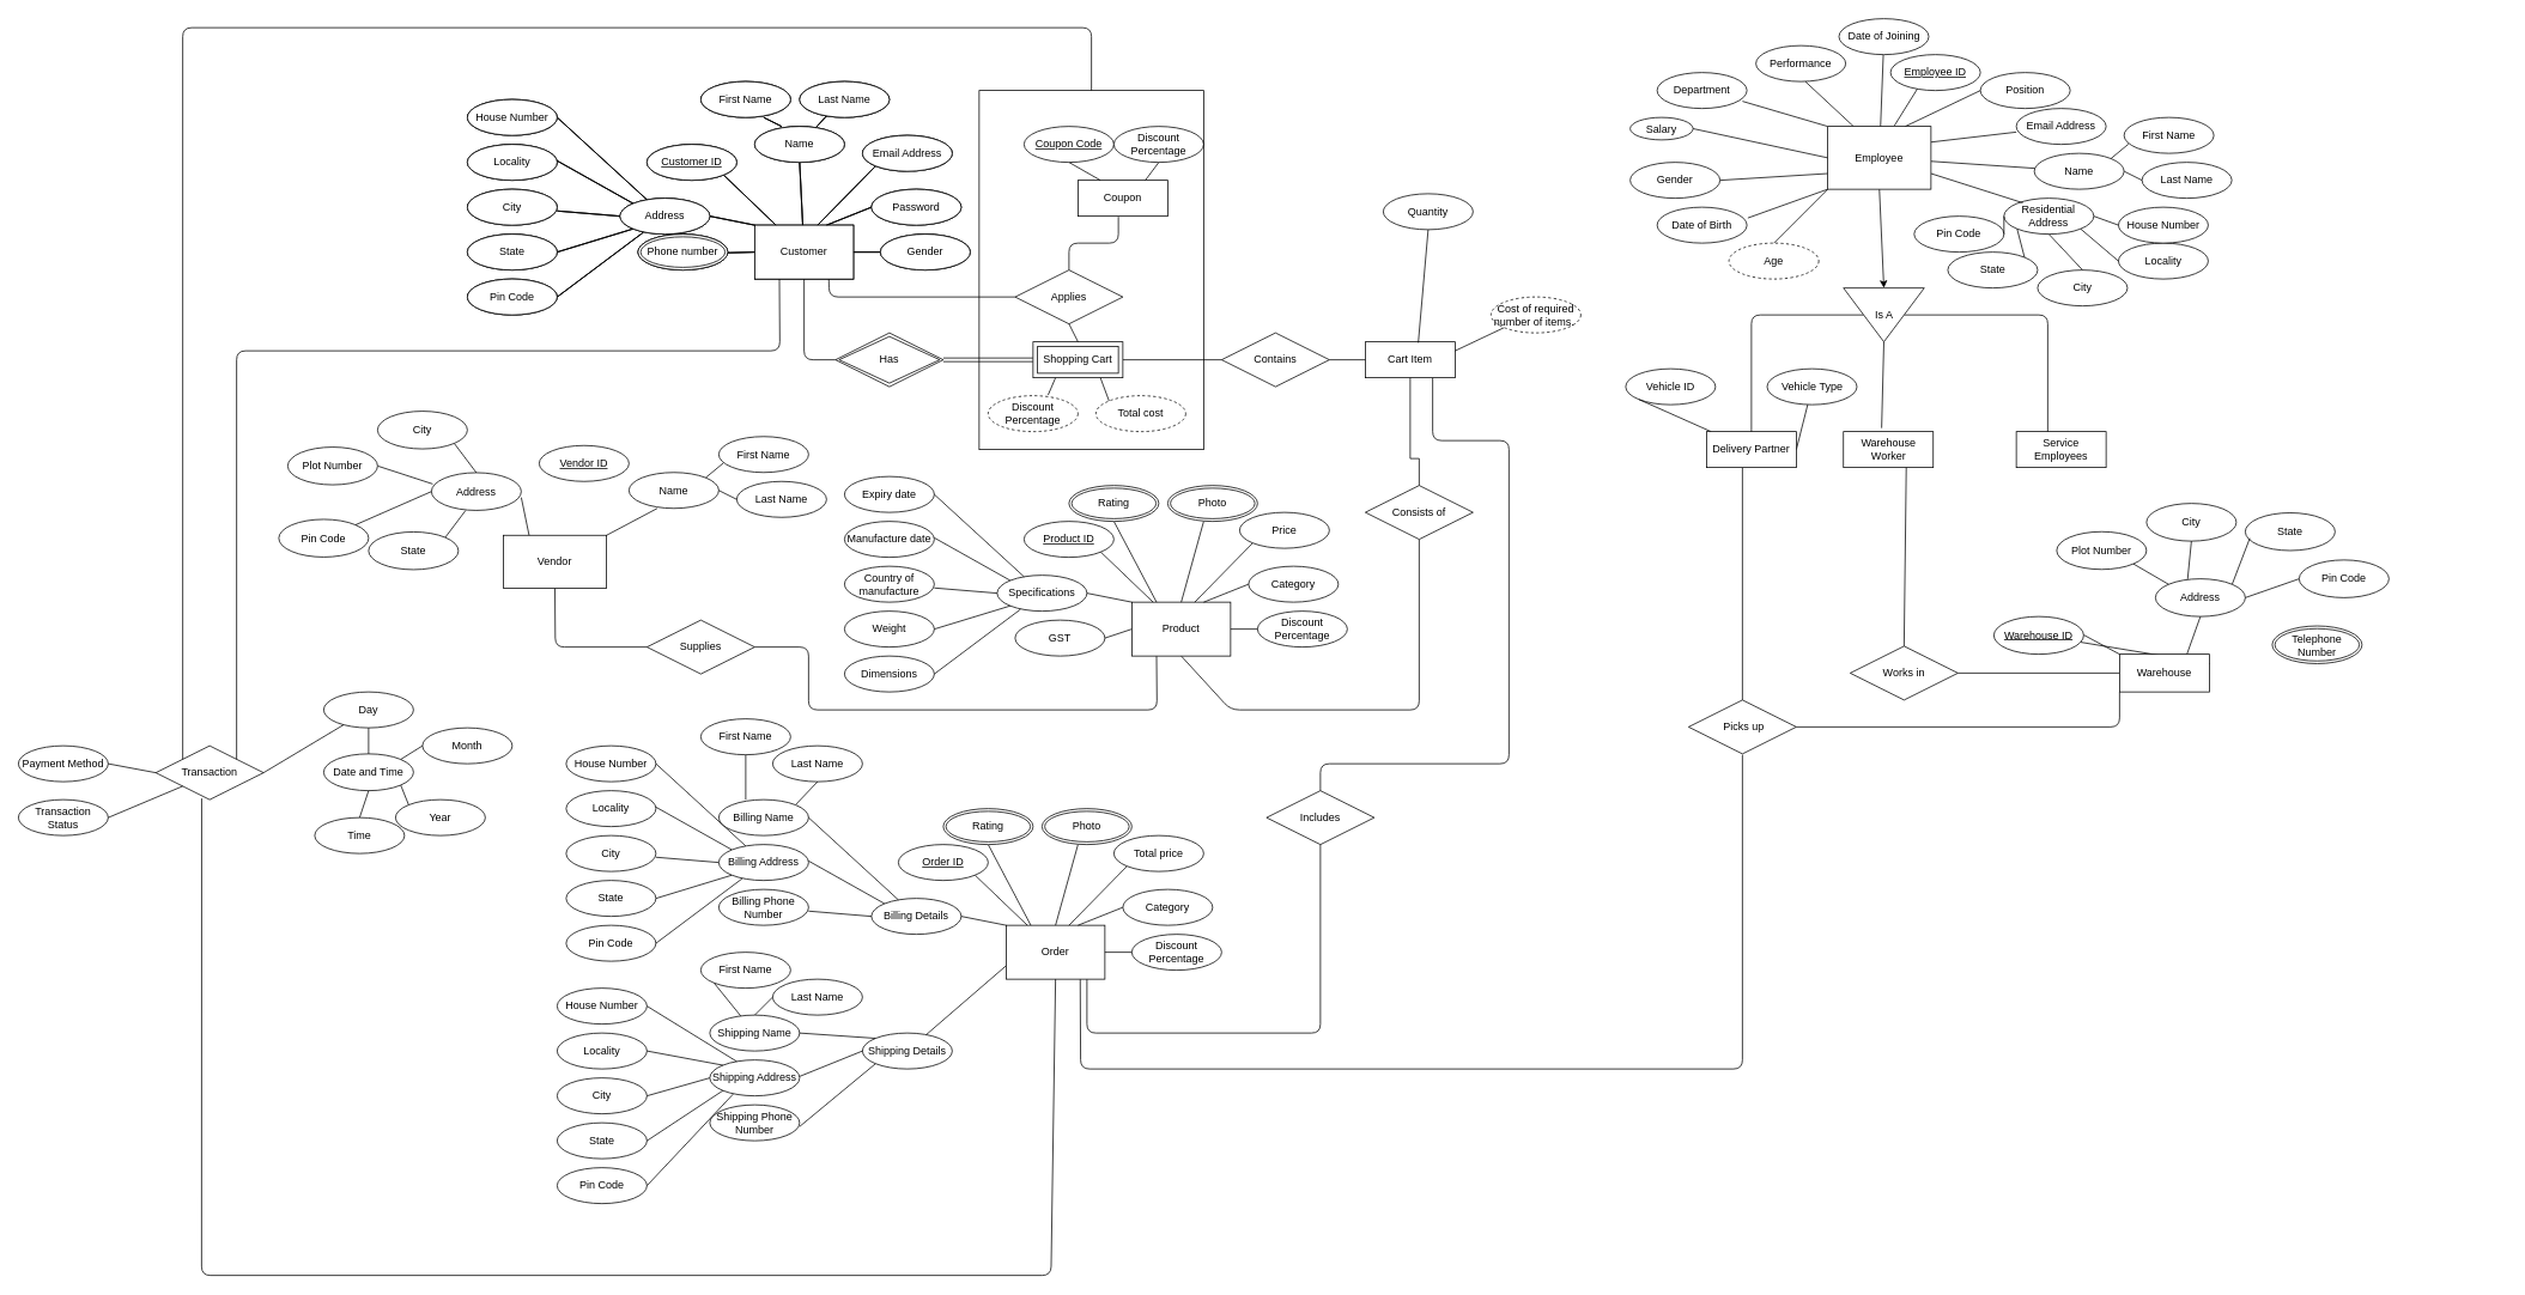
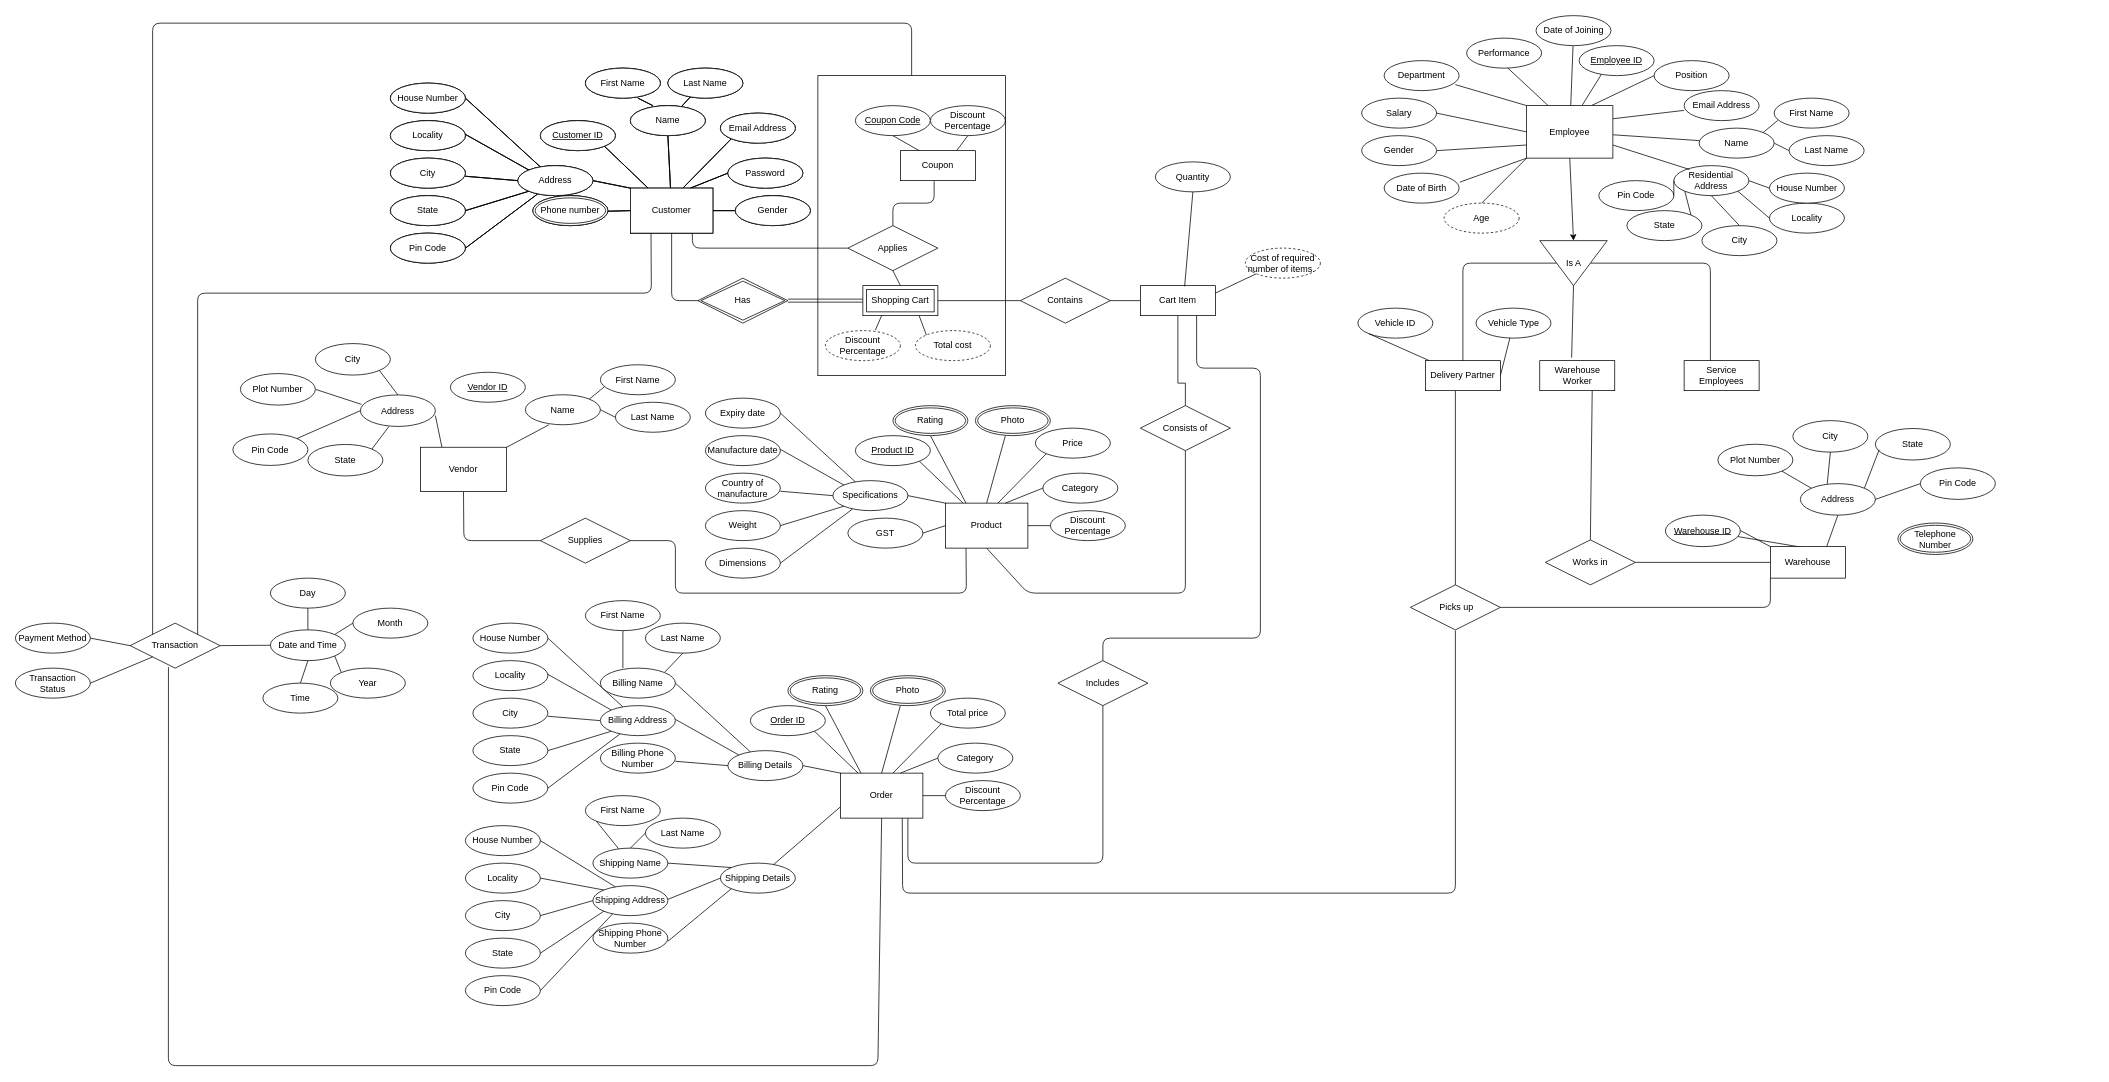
- <mxCell id="146" value="Salary" style="ellipse;whiteSpace=wrap;html=1;align=center;" parent="1" vertex="1"><mxGeometry x="1815" y="130" width="70" height="25" as="geometry" /></mxCell>
+ <mxCell id="146" value="Salary" style="ellipse;whiteSpace=wrap;html=1;align=center;" parent="1" vertex="1"><mxGeometry x="1815" y="130" width="100" height="40" as="geometry" /></mxCell>
- <mxCell id="222" style="edgeStyle=none;html=1;exitX=1;exitY=0.5;exitDx=0;exitDy=0;endArrow=none;endFill=0;" parent="1" source="223" target="313" edge="1"><mxGeometry relative="1" as="geometry"><mxPoint x="350" y="860" as="targetPoint" /></mxGeometry></mxCell>
+ <mxCell id="222" style="edgeStyle=none;html=1;exitX=1;exitY=0.5;exitDx=0;exitDy=0;entryX=0;entryY=0.5;entryDx=0;entryDy=0;endArrow=none;endFill=0;" parent="1" source="223" target="312" edge="1"><mxGeometry relative="1" as="geometry"><mxPoint x="350" y="860" as="targetPoint" /></mxGeometry></mxCell>
